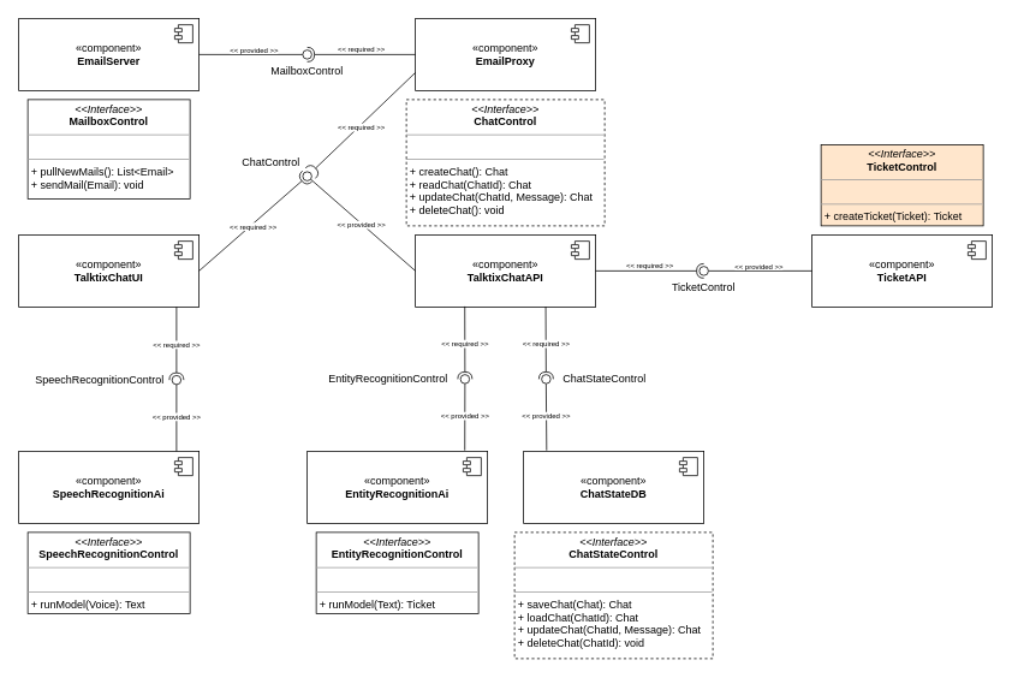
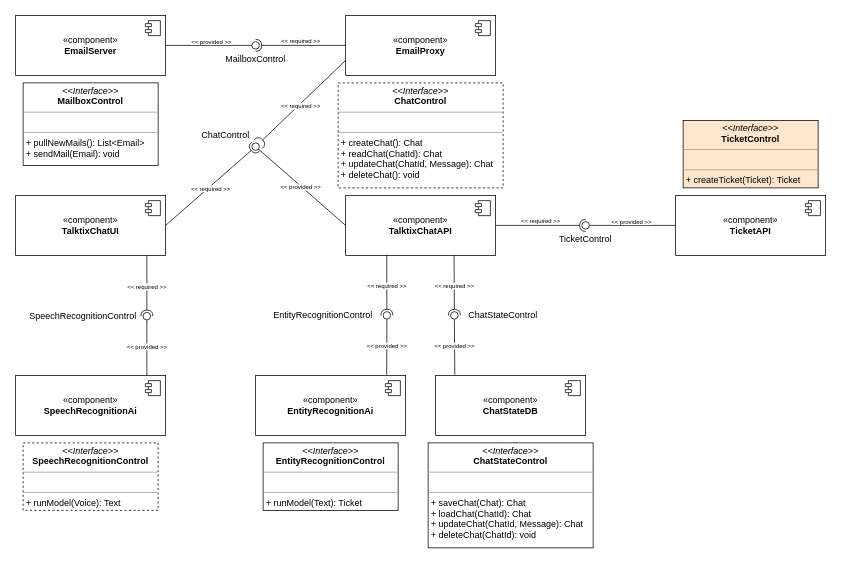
- <mxCell id="61" value="&lt;p style=&quot;margin:0px;margin-top:4px;text-align:center;&quot;&gt;&lt;i&gt;&amp;lt;&amp;lt;Interface&amp;gt;&amp;gt;&lt;/i&gt;&lt;br&gt;&lt;b&gt;SpeechRecognitionControl&lt;/b&gt;&lt;/p&gt;&lt;hr size=&quot;1&quot;&gt;&lt;p style=&quot;margin:0px;margin-left:4px;&quot;&gt;&lt;br&gt;&lt;/p&gt;&lt;hr size=&quot;1&quot;&gt;&lt;p style=&quot;margin:0px;margin-left:4px;&quot;&gt;+ runModel(Voice): Text&lt;/p&gt;" style="verticalAlign=top;align=left;overflow=fill;fontSize=12;fontFamily=Helvetica;html=1;whiteSpace=wrap;" parent="1" vertex="1"><mxGeometry x="30" y="590" width="180" height="90" as="geometry" /></mxCell>
+ <mxCell id="61" value="&lt;p style=&quot;margin:0px;margin-top:4px;text-align:center;&quot;&gt;&lt;i&gt;&amp;lt;&amp;lt;Interface&amp;gt;&amp;gt;&lt;/i&gt;&lt;br&gt;&lt;b&gt;SpeechRecognitionControl&lt;/b&gt;&lt;/p&gt;&lt;hr size=&quot;1&quot;&gt;&lt;p style=&quot;margin:0px;margin-left:4px;&quot;&gt;&lt;br&gt;&lt;/p&gt;&lt;hr size=&quot;1&quot;&gt;&lt;p style=&quot;margin:0px;margin-left:4px;&quot;&gt;+ runModel(Voice): Text&lt;/p&gt;" style="verticalAlign=top;align=left;overflow=fill;fontSize=12;fontFamily=Helvetica;html=1;whiteSpace=wrap;dashed=1;" parent="1" vertex="1"><mxGeometry x="30" y="590" width="180" height="90" as="geometry" /></mxCell>
- <mxCell id="43" value="&lt;p style=&quot;margin:0px;margin-top:4px;text-align:center;&quot;&gt;&lt;i&gt;&amp;lt;&amp;lt;Interface&amp;gt;&amp;gt;&lt;/i&gt;&lt;br&gt;&lt;b&gt;ChatStateControl&lt;/b&gt;&lt;/p&gt;&lt;hr size=&quot;1&quot;&gt;&lt;p style=&quot;margin:0px;margin-left:4px;&quot;&gt;&lt;br&gt;&lt;/p&gt;&lt;hr size=&quot;1&quot;&gt;&lt;p style=&quot;margin:0px;margin-left:4px;&quot;&gt;+ saveChat(Chat): Chat&lt;/p&gt;&lt;p style=&quot;margin:0px;margin-left:4px;&quot;&gt;+ loadChat(ChatId): Chat&lt;br&gt;&lt;/p&gt;&lt;p style=&quot;margin:0px;margin-left:4px;&quot;&gt;+ updateChat(ChatId, Message): Chat&lt;/p&gt;&lt;p style=&quot;margin:0px;margin-left:4px;&quot;&gt;+ deleteChat(ChatId): void&lt;/p&gt;" style="verticalAlign=top;align=left;overflow=fill;fontSize=12;fontFamily=Helvetica;html=1;whiteSpace=wrap;dashed=1;" parent="1" vertex="1"><mxGeometry x="570" y="590" width="220" height="140" as="geometry" /></mxCell>
+ <mxCell id="43" value="&lt;p style=&quot;margin:0px;margin-top:4px;text-align:center;&quot;&gt;&lt;i&gt;&amp;lt;&amp;lt;Interface&amp;gt;&amp;gt;&lt;/i&gt;&lt;br&gt;&lt;b&gt;ChatStateControl&lt;/b&gt;&lt;/p&gt;&lt;hr size=&quot;1&quot;&gt;&lt;p style=&quot;margin:0px;margin-left:4px;&quot;&gt;&lt;br&gt;&lt;/p&gt;&lt;hr size=&quot;1&quot;&gt;&lt;p style=&quot;margin:0px;margin-left:4px;&quot;&gt;+ saveChat(Chat): Chat&lt;/p&gt;&lt;p style=&quot;margin:0px;margin-left:4px;&quot;&gt;+ loadChat(ChatId): Chat&lt;br&gt;&lt;/p&gt;&lt;p style=&quot;margin:0px;margin-left:4px;&quot;&gt;+ updateChat(ChatId, Message): Chat&lt;/p&gt;&lt;p style=&quot;margin:0px;margin-left:4px;&quot;&gt;+ deleteChat(ChatId): void&lt;/p&gt;" style="verticalAlign=top;align=left;overflow=fill;fontSize=12;fontFamily=Helvetica;html=1;whiteSpace=wrap;" parent="1" vertex="1"><mxGeometry x="570" y="590" width="220" height="140" as="geometry" /></mxCell>
